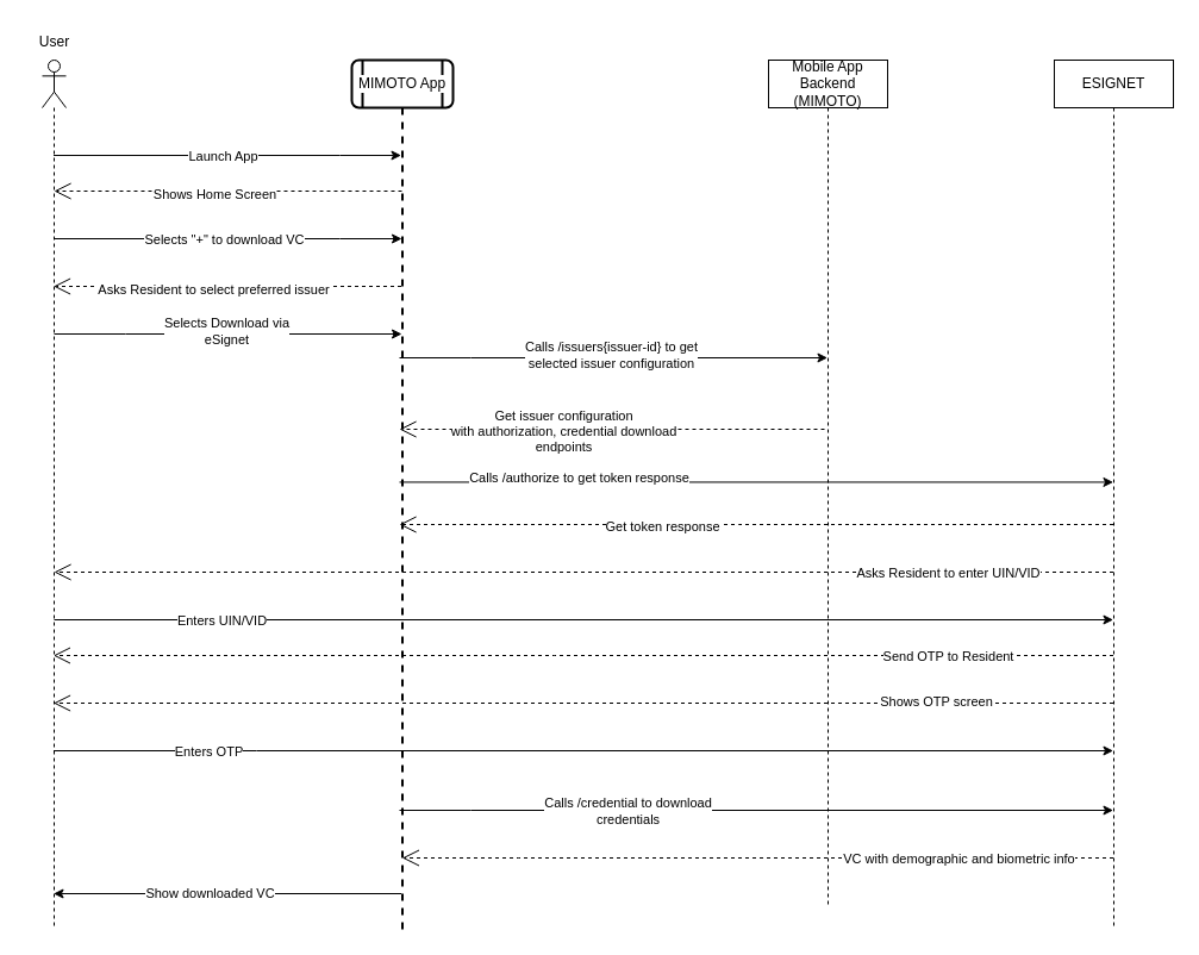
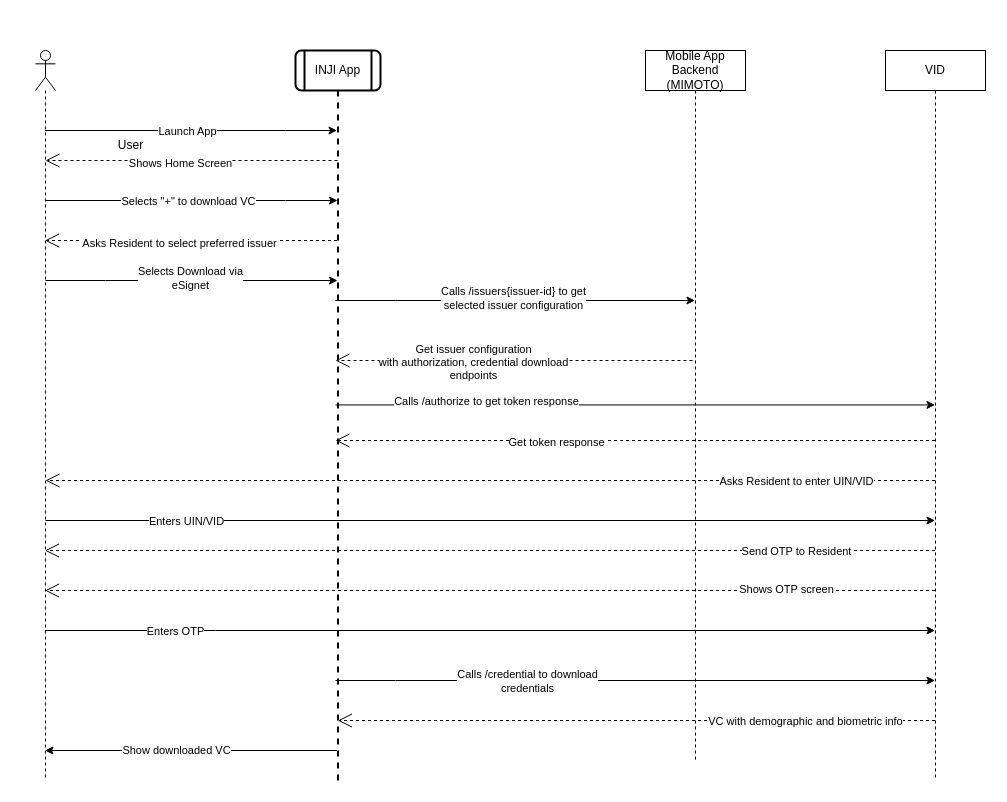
- <mxCell id="5" value="User" style="text;html=1;align=center;verticalAlign=middle;resizable=0;points=[];autosize=1;strokeColor=none;fillColor=none;" parent="1" vertex="1"><mxGeometry x="20" y="20" width="50" height="30" as="geometry" /></mxCell>
+ <mxCell id="5" value="User" style="text;html=1;align=center;verticalAlign=middle;resizable=0;points=[];autosize=1;strokeColor=none;fillColor=none;" parent="1" vertex="1"><mxGeometry x="105" y="130" width="50" height="30" as="geometry" /></mxCell>
- <mxCell id="8" value="MIMOTO App" style="shape=umlLifeline;perimeter=lifelinePerimeter;whiteSpace=wrap;html=1;container=1;dropTarget=0;collapsible=0;recursiveResize=0;outlineConnect=0;portConstraint=eastwest;newEdgeStyle={&quot;edgeStyle&quot;:&quot;elbowEdgeStyle&quot;,&quot;elbow&quot;:&quot;vertical&quot;,&quot;curved&quot;:0,&quot;rounded&quot;:0};participant=process;verticalAlign=middle;strokeColor=default;shadow=0;dashed=0;strokeWidth=2;labelBackgroundColor=#ffffff;fillColor=default;fontColor=default;sketch=0;gradientColor=none;fontStyle=0;rounded=1;" parent="1" vertex="1"><mxGeometry x="295" y="50" width="85" height="730" as="geometry" /></mxCell>
+ <mxCell id="8" value="INJI App" style="shape=umlLifeline;perimeter=lifelinePerimeter;whiteSpace=wrap;html=1;container=1;dropTarget=0;collapsible=0;recursiveResize=0;outlineConnect=0;portConstraint=eastwest;newEdgeStyle={&quot;edgeStyle&quot;:&quot;elbowEdgeStyle&quot;,&quot;elbow&quot;:&quot;vertical&quot;,&quot;curved&quot;:0,&quot;rounded&quot;:0};participant=process;verticalAlign=middle;strokeColor=default;shadow=0;dashed=0;strokeWidth=2;labelBackgroundColor=#ffffff;fillColor=default;fontColor=default;sketch=0;gradientColor=none;fontStyle=0;rounded=1;" parent="1" vertex="1"><mxGeometry x="295" y="50" width="85" height="730" as="geometry" /></mxCell>
- <mxCell id="16" value="ESIGNET" style="shape=umlLifeline;perimeter=lifelinePerimeter;whiteSpace=wrap;html=1;container=1;dropTarget=0;collapsible=0;recursiveResize=0;outlineConnect=0;portConstraint=eastwest;newEdgeStyle={&quot;edgeStyle&quot;:&quot;elbowEdgeStyle&quot;,&quot;elbow&quot;:&quot;vertical&quot;,&quot;curved&quot;:0,&quot;rounded&quot;:0};" vertex="1" parent="1"><mxGeometry x="885" y="50" width="100" height="730" as="geometry" /></mxCell>
+ <mxCell id="16" value="VID" style="shape=umlLifeline;perimeter=lifelinePerimeter;whiteSpace=wrap;html=1;container=1;dropTarget=0;collapsible=0;recursiveResize=0;outlineConnect=0;portConstraint=eastwest;newEdgeStyle={&quot;edgeStyle&quot;:&quot;elbowEdgeStyle&quot;,&quot;elbow&quot;:&quot;vertical&quot;,&quot;curved&quot;:0,&quot;rounded&quot;:0};" vertex="1" parent="1"><mxGeometry x="885" y="50" width="100" height="730" as="geometry" /></mxCell>
